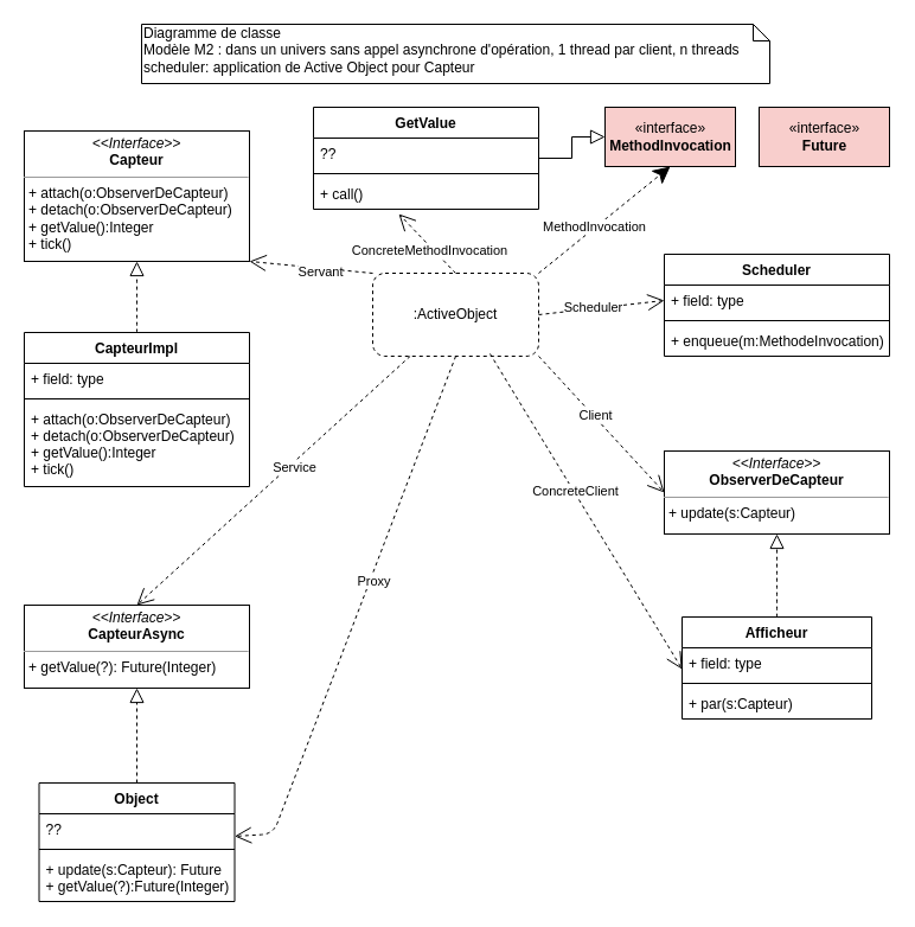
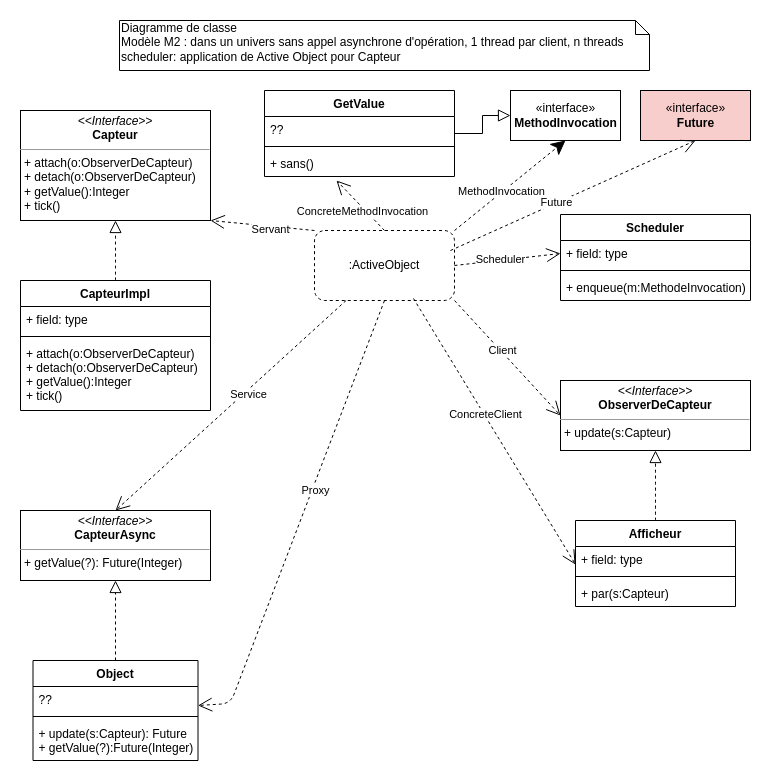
- <mxCell id="39" value="«interface»&lt;br&gt;&lt;b&gt;MethodInvocation&lt;/b&gt;" style="html=1;fillColor=#f8cecc;" parent="1" vertex="1"><mxGeometry x="510" y="90" width="110" height="50" as="geometry" /></mxCell>
+ <mxCell id="39" value="«interface»&lt;br&gt;&lt;b&gt;MethodInvocation&lt;/b&gt;" style="html=1;" parent="1" vertex="1"><mxGeometry x="510" y="90" width="110" height="50" as="geometry" /></mxCell>
- <mxCell id="21" value="+ call()" style="text;strokeColor=none;fillColor=none;align=left;verticalAlign=top;spacingLeft=4;spacingRight=4;overflow=hidden;rotatable=0;points=[[0,0.5],[1,0.5]];portConstraint=eastwest;" parent="18" vertex="1"><mxGeometry y="60" width="190" height="26" as="geometry" /></mxCell>
+ <mxCell id="21" value="+ sans()" style="text;strokeColor=none;fillColor=none;align=left;verticalAlign=top;spacingLeft=4;spacingRight=4;overflow=hidden;rotatable=0;points=[[0,0.5],[1,0.5]];portConstraint=eastwest;" parent="18" vertex="1"><mxGeometry y="60" width="190" height="26" as="geometry" /></mxCell>
+ <mxCell id="40" value="" style="endArrow=open;endFill=1;endSize=12;html=1;dashed=1;exitX=0.971;exitY=0.286;exitDx=0;exitDy=0;entryX=0.5;entryY=1;entryDx=0;entryDy=0;exitPerimeter=0;" parent="1" source="3" target="38" edge="1"><mxGeometry width="160" relative="1" as="geometry"><mxPoint x="443.497" y="250.251" as="sourcePoint" /><mxPoint x="570" y="263" as="targetPoint" /></mxGeometry></mxCell>
+ <mxCell id="41" value="Future" style="edgeLabel;html=1;align=center;verticalAlign=middle;resizable=0;points=[];" parent="40" vertex="1" connectable="0"><mxGeometry x="-0.132" y="2" relative="1" as="geometry"><mxPoint y="1" as="offset" /></mxGeometry></mxCell>
